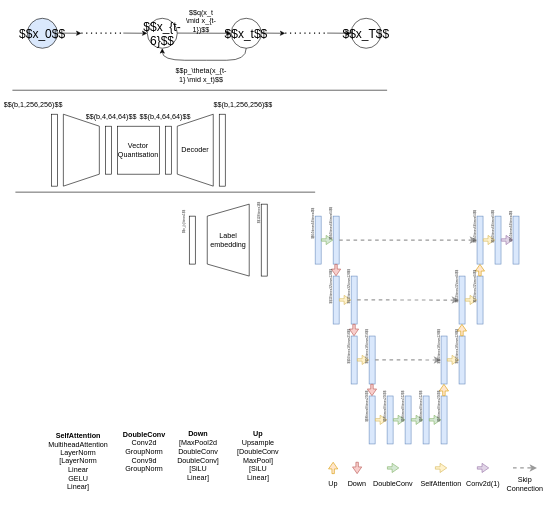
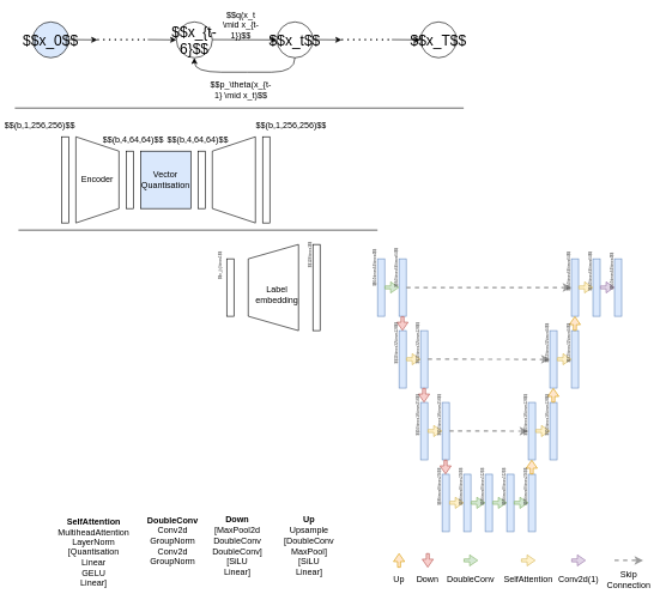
+ <mxCell id="23" value="Encoder" style="text;html=1;align=center;verticalAlign=middle;whiteSpace=wrap;rounded=0;" vertex="1" parent="1"><mxGeometry x="105" y="235" width="60" height="30" as="geometry" /></mxCell>
- <mxCell id="17" value="Vector&lt;br&gt;Quantisation" style="rounded=0;whiteSpace=wrap;html=1;" vertex="1" parent="1"><mxGeometry x="195" y="210" width="70" height="80" as="geometry" /></mxCell>
+ <mxCell id="17" value="Vector&lt;br&gt;Quantisation" style="rounded=0;whiteSpace=wrap;html=1;fillColor=#dae8fc;" vertex="1" parent="1"><mxGeometry x="195" y="210" width="70" height="80" as="geometry" /></mxCell>
- <mxCell id="24" value="Decoder" style="text;html=1;align=center;verticalAlign=middle;whiteSpace=wrap;rounded=0;" vertex="1" parent="1"><mxGeometry x="295" y="235" width="60" height="30" as="geometry" /></mxCell>
- <mxCell id="77" value="Label embedding" style="text;html=1;align=center;verticalAlign=middle;whiteSpace=wrap;rounded=0;" vertex="1" parent="1"><mxGeometry x="350" y="385" width="60" height="30" as="geometry" /></mxCell>
+ <mxCell id="77" value="Label embedding" style="text;html=1;align=center;verticalAlign=middle;whiteSpace=wrap;rounded=0;" vertex="1" parent="1"><mxGeometry x="355" y="395" width="60" height="30" as="geometry" /></mxCell>
- <mxCell id="86" value="&lt;div&gt;&lt;b&gt;DoubleConv&lt;br&gt;&lt;/b&gt;&lt;span style=&quot;background-color: initial;&quot;&gt;Conv2d&lt;br&gt;&lt;/span&gt;&lt;span style=&quot;background-color: initial;&quot;&gt;GroupNorm&lt;br&gt;&lt;/span&gt;&lt;span style=&quot;background-color: initial;&quot;&gt;Conv9d&lt;br&gt;&lt;/span&gt;&lt;span style=&quot;background-color: initial;&quot;&gt;GroupNorm&lt;/span&gt;&lt;/div&gt;" style="text;html=1;align=center;verticalAlign=middle;whiteSpace=wrap;rounded=0;" vertex="1" parent="1"><mxGeometry x="185" y="719" width="110" height="68" as="geometry" /></mxCell>
+ <mxCell id="86" value="&lt;div&gt;&lt;b&gt;DoubleConv&lt;br&gt;&lt;/b&gt;&lt;span style=&quot;background-color: initial;&quot;&gt;Conv2d&lt;br&gt;&lt;/span&gt;&lt;span style=&quot;background-color: initial;&quot;&gt;GroupNorm&lt;br&gt;&lt;/span&gt;&lt;span style=&quot;background-color: initial;&quot;&gt;Conv2d&lt;br&gt;&lt;/span&gt;&lt;span style=&quot;background-color: initial;&quot;&gt;GroupNorm&lt;/span&gt;&lt;/div&gt;" style="text;html=1;align=center;verticalAlign=middle;whiteSpace=wrap;rounded=0;" vertex="1" parent="1"><mxGeometry x="185" y="719" width="110" height="68" as="geometry" /></mxCell>
- <mxCell id="85" value="&lt;div&gt;&lt;b&gt;SelfAttention&lt;br&gt;&lt;/b&gt;MultiheadAttention&lt;/div&gt;&lt;div&gt;&lt;span style=&quot;background-color: initial;&quot;&gt;LayerNorm&lt;/span&gt;&lt;/div&gt;&lt;div&gt;&lt;span style=&quot;background-color: initial;&quot;&gt;[LayerNorm&lt;/span&gt;&lt;/div&gt;&lt;div&gt;&lt;span style=&quot;background-color: initial;&quot;&gt;Linear&lt;/span&gt;&lt;/div&gt;&lt;div&gt;&lt;span style=&quot;background-color: initial;&quot;&gt;GELU&lt;/span&gt;&lt;/div&gt;&lt;div&gt;&lt;span style=&quot;background-color: initial;&quot;&gt;Linear]&lt;/span&gt;&lt;/div&gt;" style="text;html=1;align=center;verticalAlign=middle;whiteSpace=wrap;rounded=0;" vertex="1" parent="1"><mxGeometry x="75" y="719" width="110" height="99" as="geometry" /></mxCell>
+ <mxCell id="85" value="&lt;div&gt;&lt;b&gt;SelfAttention&lt;br&gt;&lt;/b&gt;MultiheadAttention&lt;/div&gt;&lt;div&gt;&lt;span style=&quot;background-color: initial;&quot;&gt;LayerNorm&lt;/span&gt;&lt;/div&gt;&lt;div&gt;&lt;span style=&quot;background-color: initial;&quot;&gt;[Quantisation&lt;/span&gt;&lt;/div&gt;&lt;div&gt;&lt;span style=&quot;background-color: initial;&quot;&gt;Linear&lt;/span&gt;&lt;/div&gt;&lt;div&gt;&lt;span style=&quot;background-color: initial;&quot;&gt;GELU&lt;/span&gt;&lt;/div&gt;&lt;div&gt;&lt;span style=&quot;background-color: initial;&quot;&gt;Linear]&lt;/span&gt;&lt;/div&gt;" style="text;html=1;align=center;verticalAlign=middle;whiteSpace=wrap;rounded=0;" vertex="1" parent="1"><mxGeometry x="75" y="719" width="110" height="99" as="geometry" /></mxCell>
